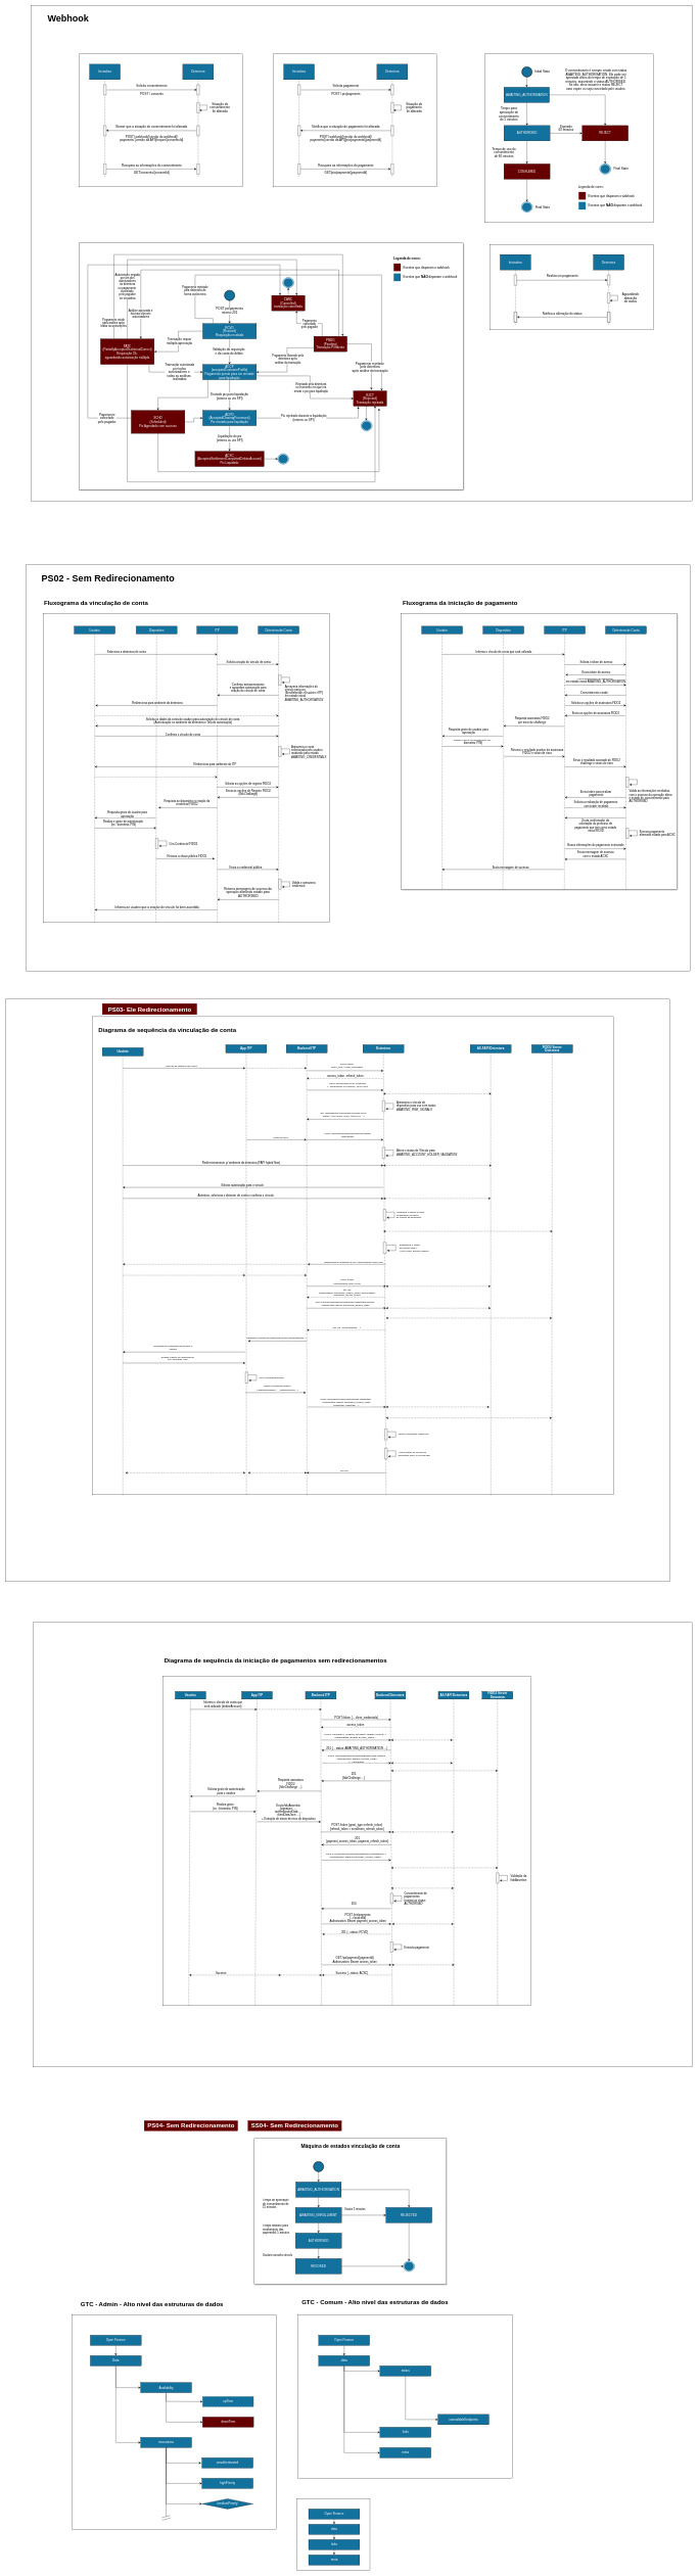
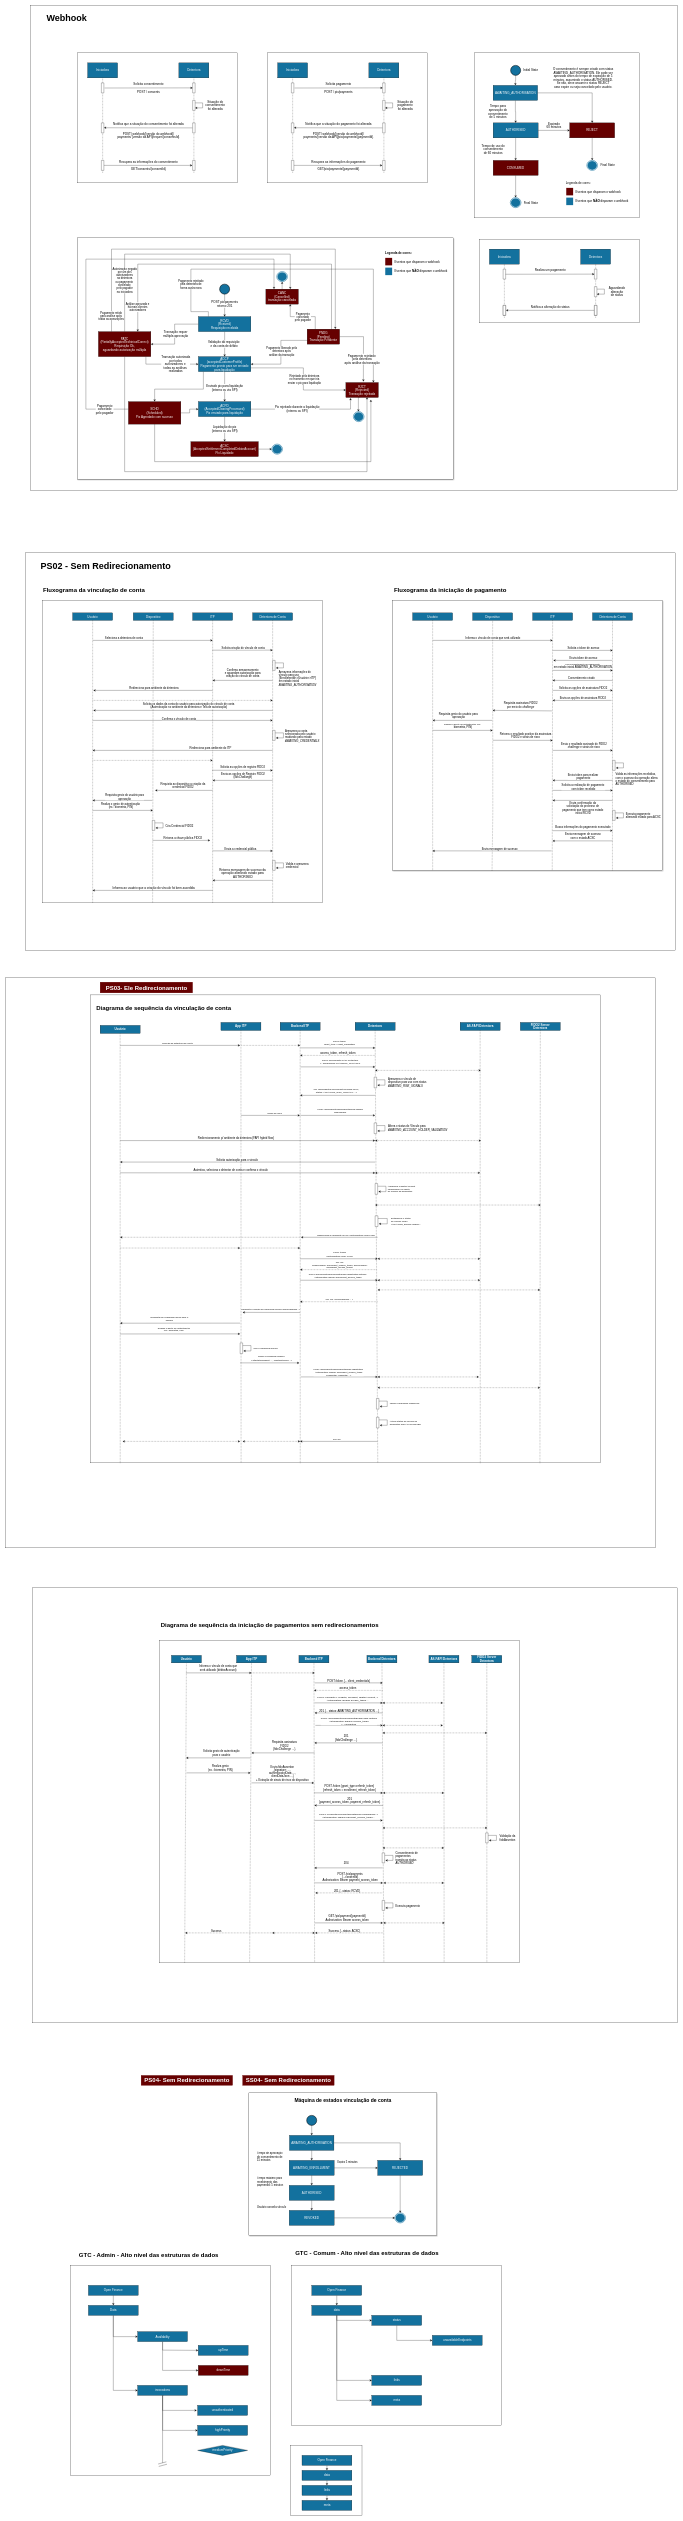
- <mxCell id="37" value="Bearer que a situação do consentimento foi alterada" style="text;html=1;align=center;verticalAlign=middle;resizable=0;points=[];autosize=1;strokeColor=none;fillColor=none;rounded=0;movable=0;rotatable=0;deletable=0;editable=0;locked=1;connectable=0;" parent="1" vertex="1"><mxGeometry x="437.5" y="480" width="310" height="30" as="geometry" /></mxCell>
+ <mxCell id="37" value="Notifica que a situação do consentimento foi alterada" style="text;html=1;align=center;verticalAlign=middle;resizable=0;points=[];autosize=1;strokeColor=none;fillColor=none;rounded=0;movable=0;rotatable=0;deletable=0;editable=0;locked=1;connectable=0;" parent="1" vertex="1"><mxGeometry x="437.5" y="480" width="310" height="30" as="geometry" /></mxCell>
- <mxCell id="455" value="upTime" style="rounded=0;whiteSpace=wrap;html=1;fillColor=#13719E;fontColor=#FFFFFF;movable=1;resizable=1;rotatable=1;deletable=1;editable=1;locked=0;connectable=1;dashed=1;" parent="1" vertex="1"><mxGeometry x="792.5" y="9380" width="199.5" height="40" as="geometry" /></mxCell>
+ <mxCell id="455" value="upTime" style="rounded=0;whiteSpace=wrap;html=1;fillColor=#13719E;fontColor=#FFFFFF;movable=1;resizable=1;rotatable=1;deletable=1;editable=1;locked=0;connectable=1;" parent="1" vertex="1"><mxGeometry x="792.5" y="9380" width="199.5" height="40" as="geometry" /></mxCell>
- <mxCell id="472" value="unavailableEndpoints" style="rounded=0;whiteSpace=wrap;html=1;fillColor=#13719E;fontColor=#FFFFFF;movable=1;resizable=1;rotatable=1;deletable=1;editable=1;locked=0;connectable=1;" parent="1" vertex="1"><mxGeometry x="1713.75" y="9450" width="199.5" height="40" as="geometry" /></mxCell>
+ <mxCell id="472" value="unavailableEndpoints" style="rounded=0;whiteSpace=wrap;html=1;fillColor=#13719E;fontColor=#FFFFFF;movable=1;resizable=1;rotatable=1;deletable=1;editable=1;locked=0;connectable=1;" parent="1" vertex="1"><mxGeometry x="1728.75" y="9340" width="199.5" height="40" as="geometry" /></mxCell>
- <mxCell id="452" style="edgeStyle=orthogonalEdgeStyle;rounded=0;orthogonalLoop=1;jettySize=auto;html=1;entryX=0;entryY=0.5;entryDx=0;entryDy=0;exitX=0.5;exitY=1;exitDx=0;exitDy=0;" parent="1" source="454" target="459" edge="1"><mxGeometry relative="1" as="geometry" /></mxCell>
